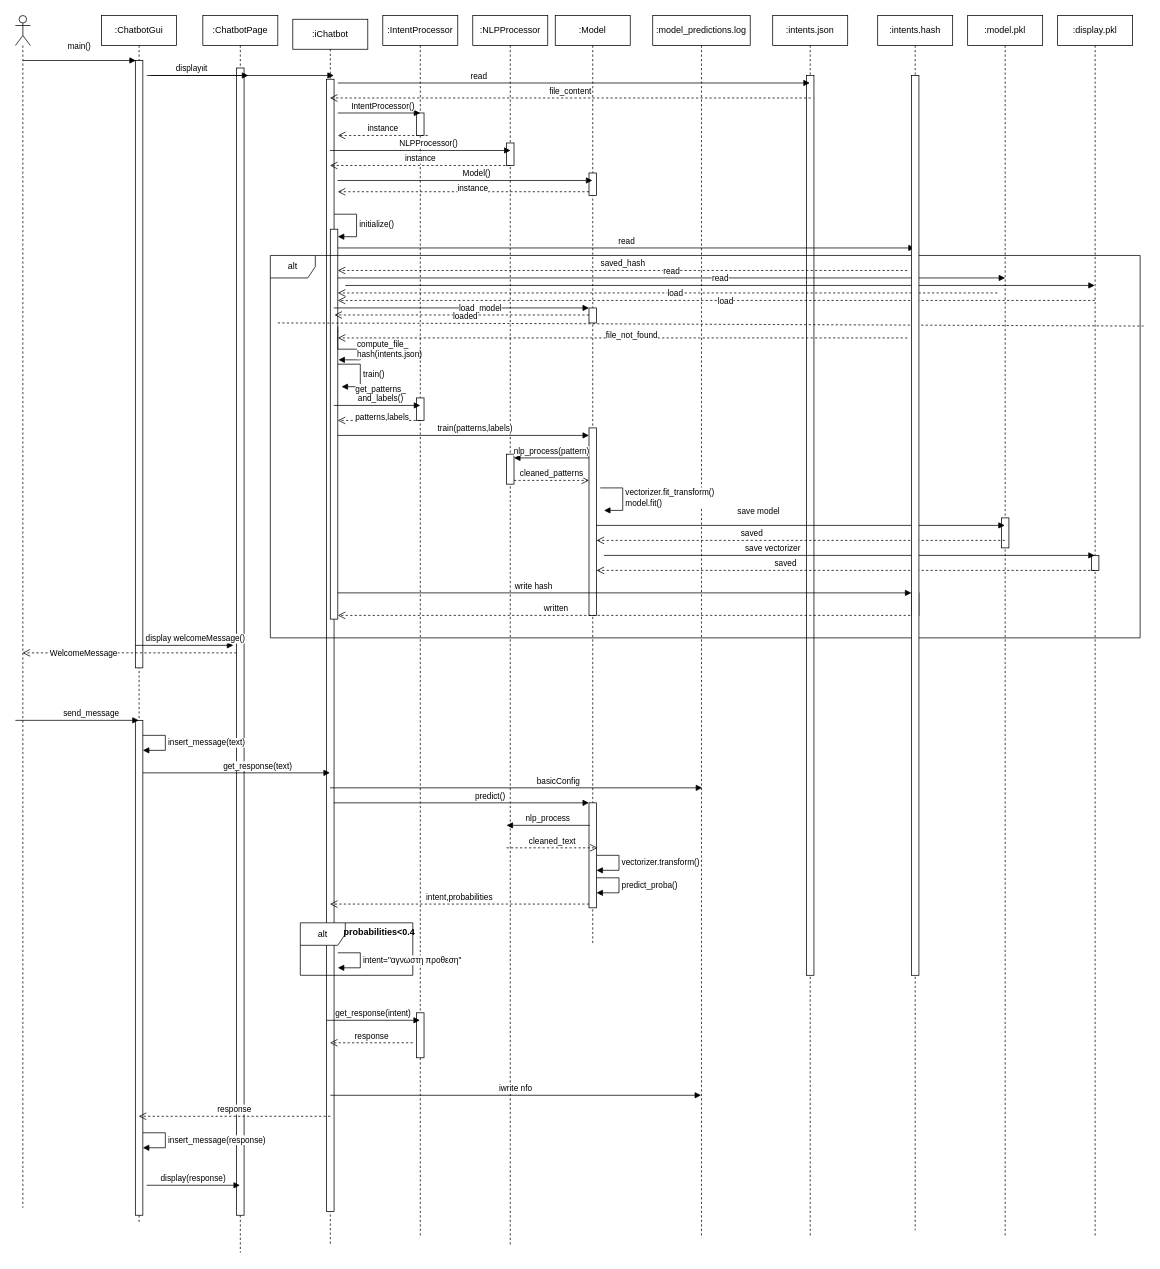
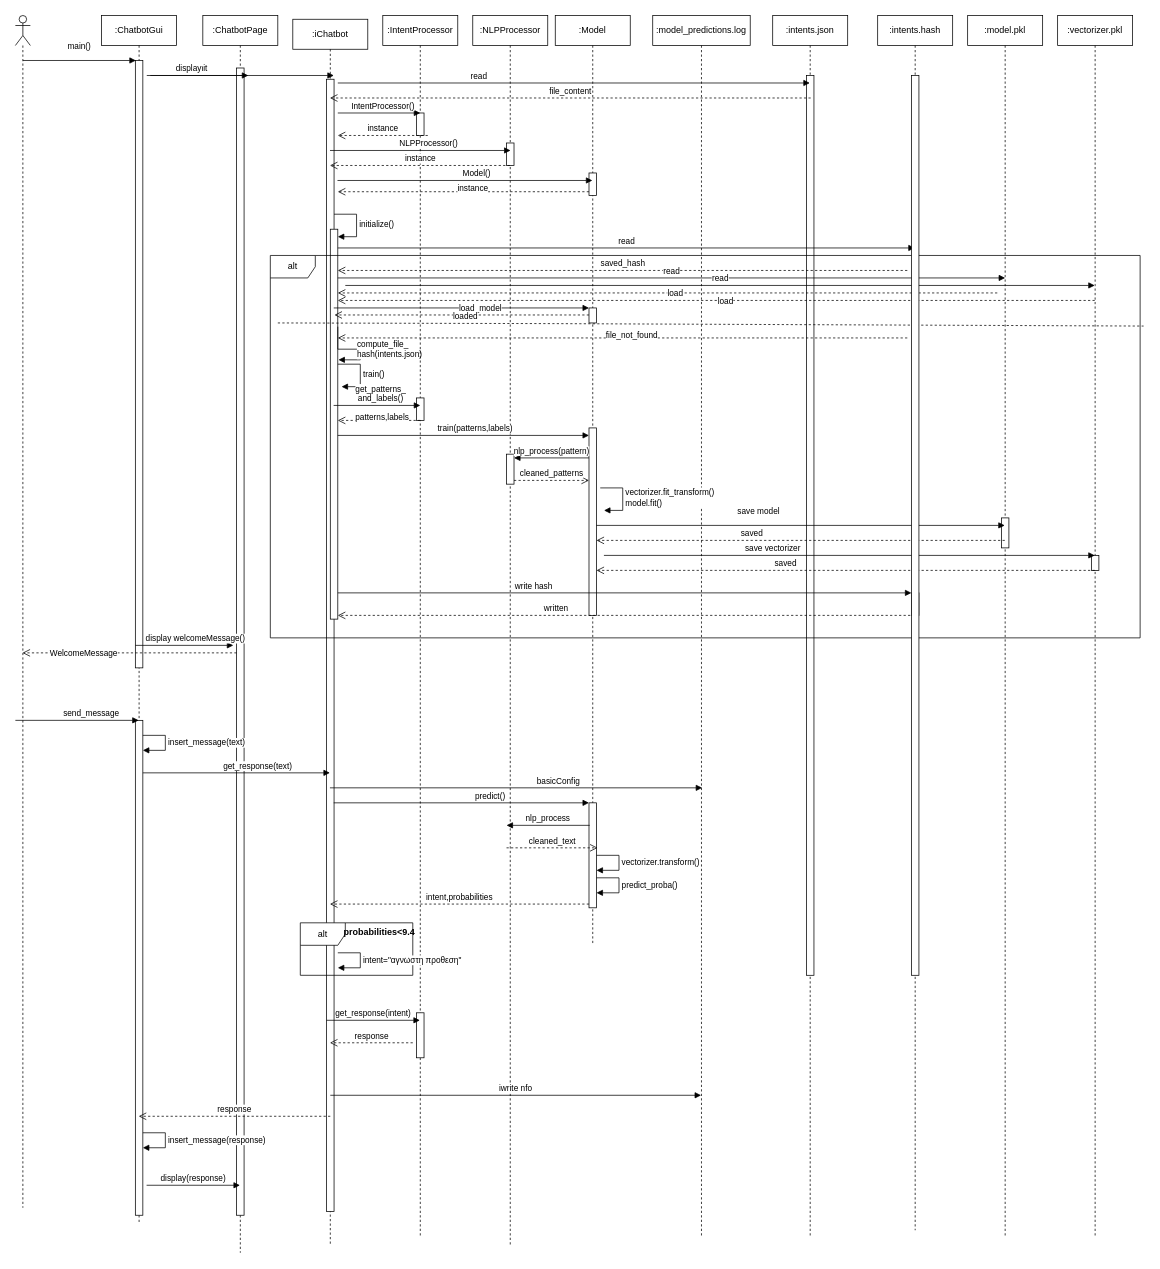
- <mxCell id="45" value=":display.pkl" style="shape=umlLifeline;perimeter=lifelinePerimeter;whiteSpace=wrap;html=1;container=0;dropTarget=0;collapsible=0;recursiveResize=0;outlineConnect=0;portConstraint=eastwest;newEdgeStyle={&quot;edgeStyle&quot;:&quot;elbowEdgeStyle&quot;,&quot;elbow&quot;:&quot;vertical&quot;,&quot;curved&quot;:0,&quot;rounded&quot;:0};" vertex="1" parent="1"><mxGeometry x="1410" y="20" width="100" height="1630" as="geometry" /></mxCell>
+ <mxCell id="45" value=":vectorizer.pkl" style="shape=umlLifeline;perimeter=lifelinePerimeter;whiteSpace=wrap;html=1;container=0;dropTarget=0;collapsible=0;recursiveResize=0;outlineConnect=0;portConstraint=eastwest;newEdgeStyle={&quot;edgeStyle&quot;:&quot;elbowEdgeStyle&quot;,&quot;elbow&quot;:&quot;vertical&quot;,&quot;curved&quot;:0,&quot;rounded&quot;:0};" vertex="1" parent="1"><mxGeometry x="1410" y="20" width="100" height="1630" as="geometry" /></mxCell>
- <mxCell id="84" value="probabilities&amp;lt;0.4" style="text;align=center;fontStyle=1;verticalAlign=middle;spacingLeft=3;spacingRight=3;strokeColor=none;rotatable=0;points=[[0,0.5],[1,0.5]];portConstraint=eastwest;html=1;" vertex="1" parent="1"><mxGeometry x="470" y="1230" width="70" height="26" as="geometry" /></mxCell>
+ <mxCell id="84" value="probabilities&amp;lt;9.4" style="text;align=center;fontStyle=1;verticalAlign=middle;spacingLeft=3;spacingRight=3;strokeColor=none;rotatable=0;points=[[0,0.5],[1,0.5]];portConstraint=eastwest;html=1;" vertex="1" parent="1"><mxGeometry x="470" y="1230" width="70" height="26" as="geometry" /></mxCell>
